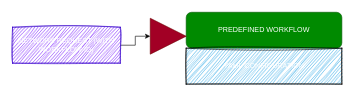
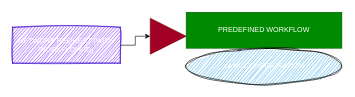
- <mxCell id="3" value="PREDEFINED WORKFLOW" style="whiteSpace=wrap;html=1;fillColor=#008a00;fontColor=#ffffff;strokeColor=#005700;rounded=1;" vertex="1" parent="2"><mxGeometry width="260" height="60" as="geometry" /></mxCell>
+ <mxCell id="3" value="PREDEFINED WORKFLOW" style="rounded=0;whiteSpace=wrap;html=1;fillColor=#008a00;fontColor=#ffffff;strokeColor=#005700;" vertex="1" parent="2"><mxGeometry width="260" height="60" as="geometry" /></mxCell>
- <mxCell id="4" value="YAML CONFIGURATION" style="rounded=0;whiteSpace=wrap;html=1;fillColor=#1ba1e2;fontColor=#ffffff;strokeColor=default;gradientColor=none;sketch=1;curveFitting=1;jiggle=2;" vertex="1" parent="2"><mxGeometry y="60" width="260" height="60" as="geometry" /></mxCell>
+ <mxCell id="4" value="YAML CONFIGURATION" style="ellipse;whiteSpace=wrap;html=1;fillColor=#1ba1e2;fontColor=#ffffff;strokeColor=default;gradientColor=none;sketch=1;curveFitting=1;jiggle=2;" vertex="1" parent="2"><mxGeometry y="60" width="260" height="60" as="geometry" /></mxCell>
